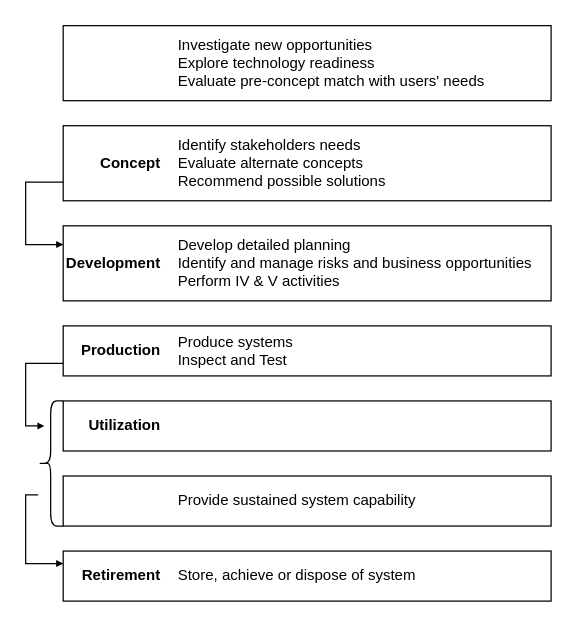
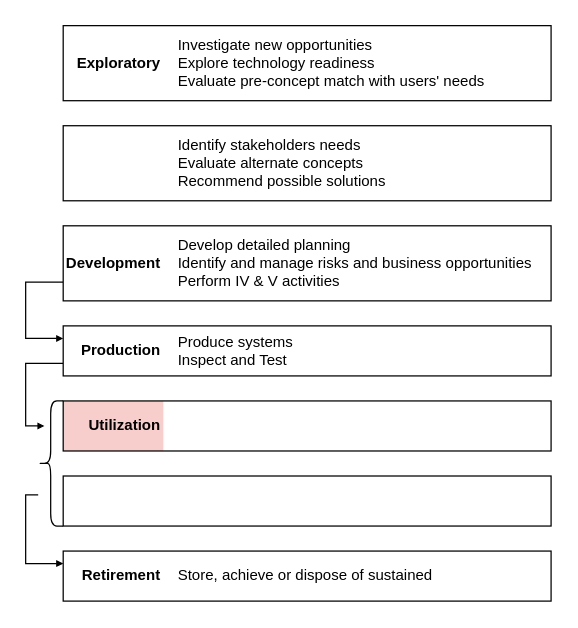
+ <mxCell id="8" value="Exploratory" style="rounded=0;whiteSpace=wrap;html=1;fontStyle=1;align=right;strokeColor=none;" vertex="1" parent="1"><mxGeometry x="50" y="20" width="80" height="60" as="geometry" /></mxCell>
- <mxCell id="10" value="Concept" style="rounded=0;whiteSpace=wrap;html=1;fontStyle=1;align=right;strokeColor=none;" vertex="1" parent="1"><mxGeometry x="50" y="100" width="80" height="60" as="geometry" /></mxCell>
- <mxCell id="9" style="edgeStyle=none;rounded=0;html=1;exitX=0;exitY=0.75;exitDx=0;exitDy=0;entryX=0;entryY=0.25;entryDx=0;entryDy=0;strokeColor=default;endArrow=block;endFill=1;startSize=3;endSize=3;" edge="1" parent="1" source="10" target="14"><mxGeometry relative="1" as="geometry"><Array as="points"><mxPoint x="20" y="145" /><mxPoint x="20" y="195" /></Array></mxGeometry></mxCell>
+ <mxCell id="13" style="edgeStyle=none;rounded=0;html=1;exitX=0;exitY=0.75;exitDx=0;exitDy=0;entryX=0;entryY=0.25;entryDx=0;entryDy=0;strokeColor=default;endArrow=block;endFill=1;startSize=3;endSize=3;" edge="1" parent="1" source="14" target="12"><mxGeometry relative="1" as="geometry"><Array as="points"><mxPoint x="20" y="225" /><mxPoint x="20" y="270" /></Array></mxGeometry></mxCell>
- <mxCell id="15" value="Utilization" style="rounded=0;whiteSpace=wrap;html=1;fontStyle=1;align=right;strokeColor=none;" vertex="1" parent="1"><mxGeometry x="50" y="320" width="80" height="40" as="geometry" /></mxCell>
+ <mxCell id="15" value="Utilization" style="rounded=0;whiteSpace=wrap;html=1;fontStyle=1;align=right;strokeColor=none;fillColor=#f8cecc;" vertex="1" parent="1"><mxGeometry x="50" y="320" width="80" height="40" as="geometry" /></mxCell>
- <mxCell id="6" value="Provide sustained system capability" style="rounded=0;whiteSpace=wrap;html=1;align=left;strokeColor=none;" vertex="1" parent="1"><mxGeometry x="140" y="380" width="300" height="40" as="geometry" /></mxCell>
- <mxCell id="7" value="Store, achieve or dispose of system" style="rounded=0;whiteSpace=wrap;html=1;align=left;strokeColor=none;" vertex="1" parent="1"><mxGeometry x="140" y="440" width="300" height="40" as="geometry" /></mxCell>
+ <mxCell id="7" value="Store, achieve or dispose of sustained" style="rounded=0;whiteSpace=wrap;html=1;align=left;strokeColor=none;" vertex="1" parent="1"><mxGeometry x="140" y="440" width="300" height="40" as="geometry" /></mxCell>
